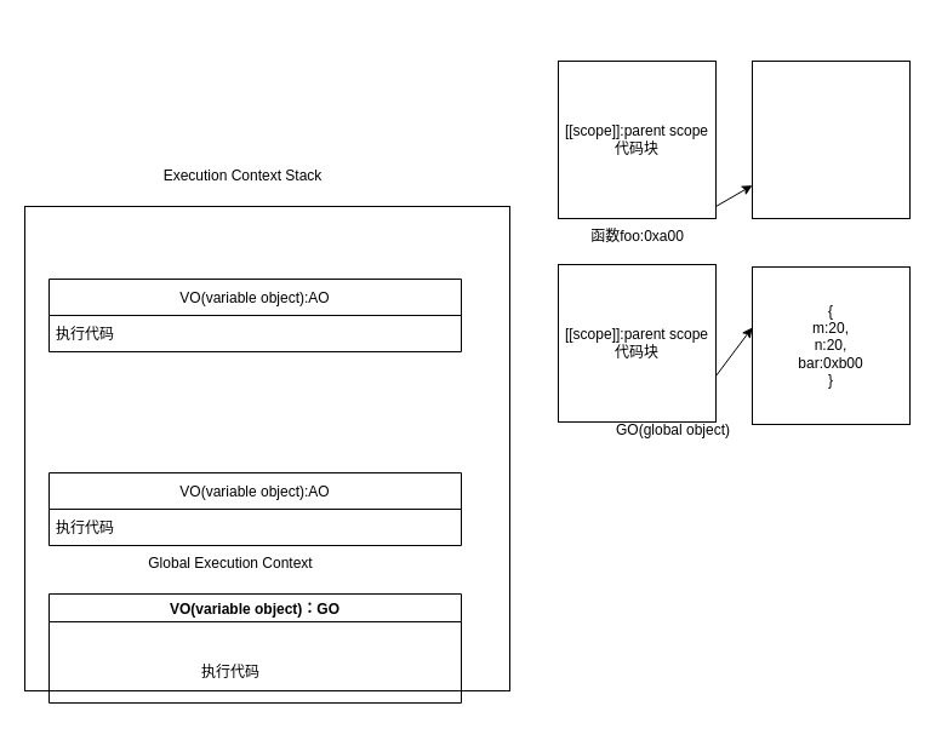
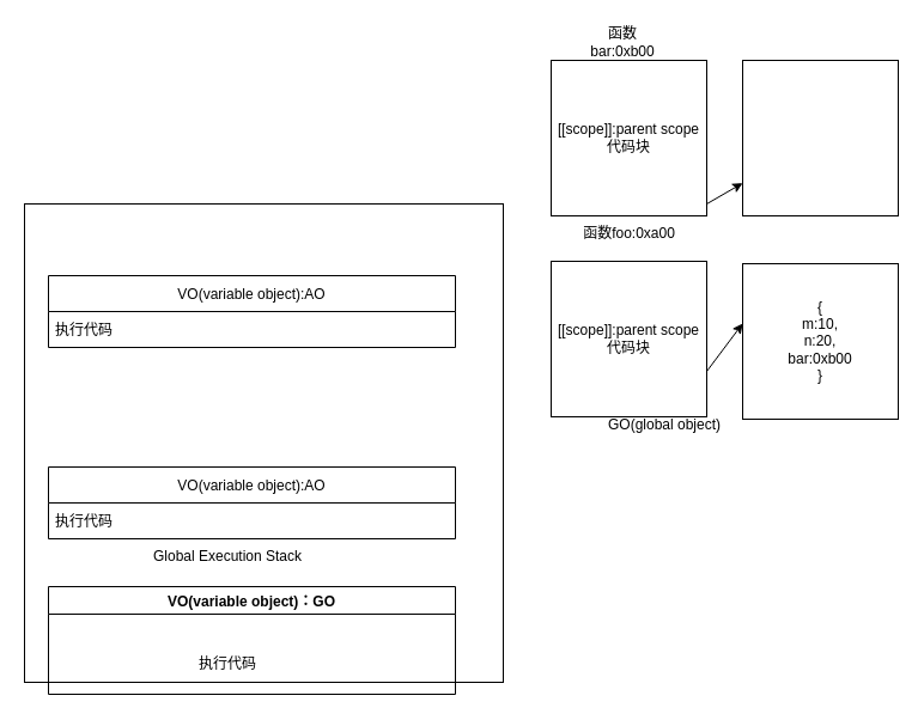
+ <mxCell id="15" value="函数bar:0xb00" style="text;html=1;strokeColor=none;fillColor=none;align=center;verticalAlign=middle;whiteSpace=wrap;rounded=0;" vertex="1" parent="1"><mxGeometry x="490" y="20" width="60" height="30" as="geometry" /></mxCell>
- <mxCell id="3" value="Execution Context Stack" style="text;html=1;strokeColor=none;fillColor=none;align=center;verticalAlign=middle;whiteSpace=wrap;rounded=0;" vertex="1" parent="1"><mxGeometry x="110" y="130" width="180" height="30" as="geometry" /></mxCell>
- <mxCell id="12" value="{&lt;br&gt;m:20,&lt;br&gt;n:20,&lt;br&gt;bar:0xb00&lt;br&gt;}" style="whiteSpace=wrap;html=1;aspect=fixed;" vertex="1" parent="1"><mxGeometry x="620" y="220" width="130" height="130" as="geometry" /></mxCell>
+ <mxCell id="12" value="{&lt;br&gt;m:10,&lt;br&gt;n:20,&lt;br&gt;bar:0xb00&lt;br&gt;}" style="whiteSpace=wrap;html=1;aspect=fixed;" vertex="1" parent="1"><mxGeometry x="620" y="220" width="130" height="130" as="geometry" /></mxCell>
- <mxCell id="6" value="Global Execution Context" style="text;html=1;strokeColor=none;fillColor=none;align=center;verticalAlign=middle;whiteSpace=wrap;rounded=0;" vertex="1" parent="1"><mxGeometry x="70" y="450" width="240" height="30" as="geometry" /></mxCell>
+ <mxCell id="6" value="Global Execution Stack" style="text;html=1;strokeColor=none;fillColor=none;align=center;verticalAlign=middle;whiteSpace=wrap;rounded=0;" vertex="1" parent="1"><mxGeometry x="70" y="450" width="240" height="30" as="geometry" /></mxCell>
